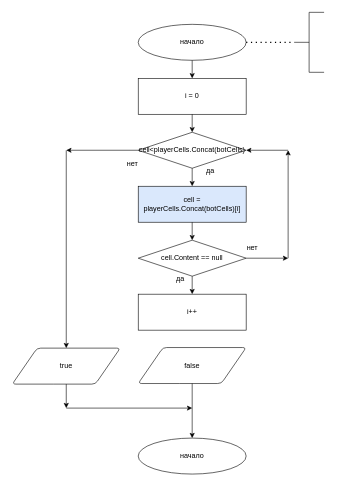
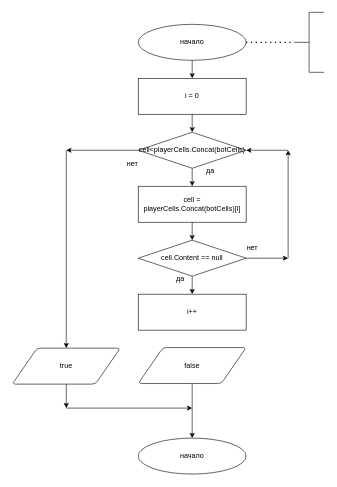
- <mxCell id="9" value="cell = playerCells.Concat(botCells)[i]" style="rounded=0;whiteSpace=wrap;html=1;fillColor=#dae8fc;" vertex="1" parent="1"><mxGeometry x="230" y="310" width="180" height="60" as="geometry" /></mxCell>
+ <mxCell id="9" value="cell = playerCells.Concat(botCells)[i]" style="rounded=0;whiteSpace=wrap;html=1;" vertex="1" parent="1"><mxGeometry x="230" y="310" width="180" height="60" as="geometry" /></mxCell>
